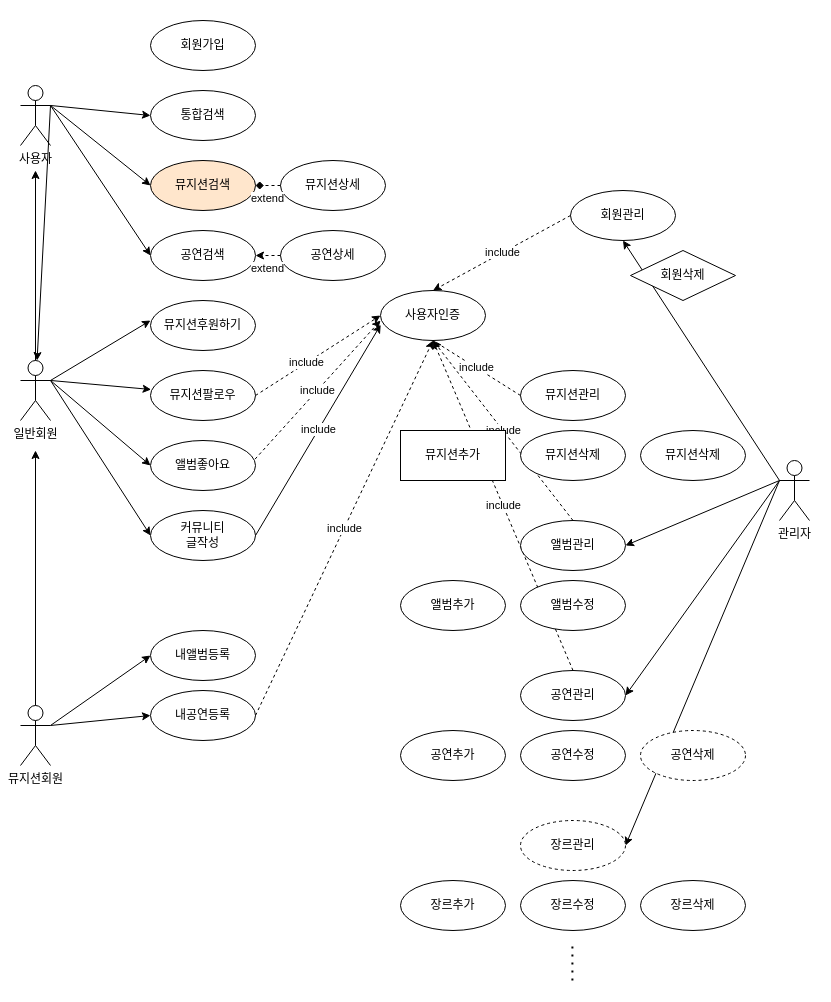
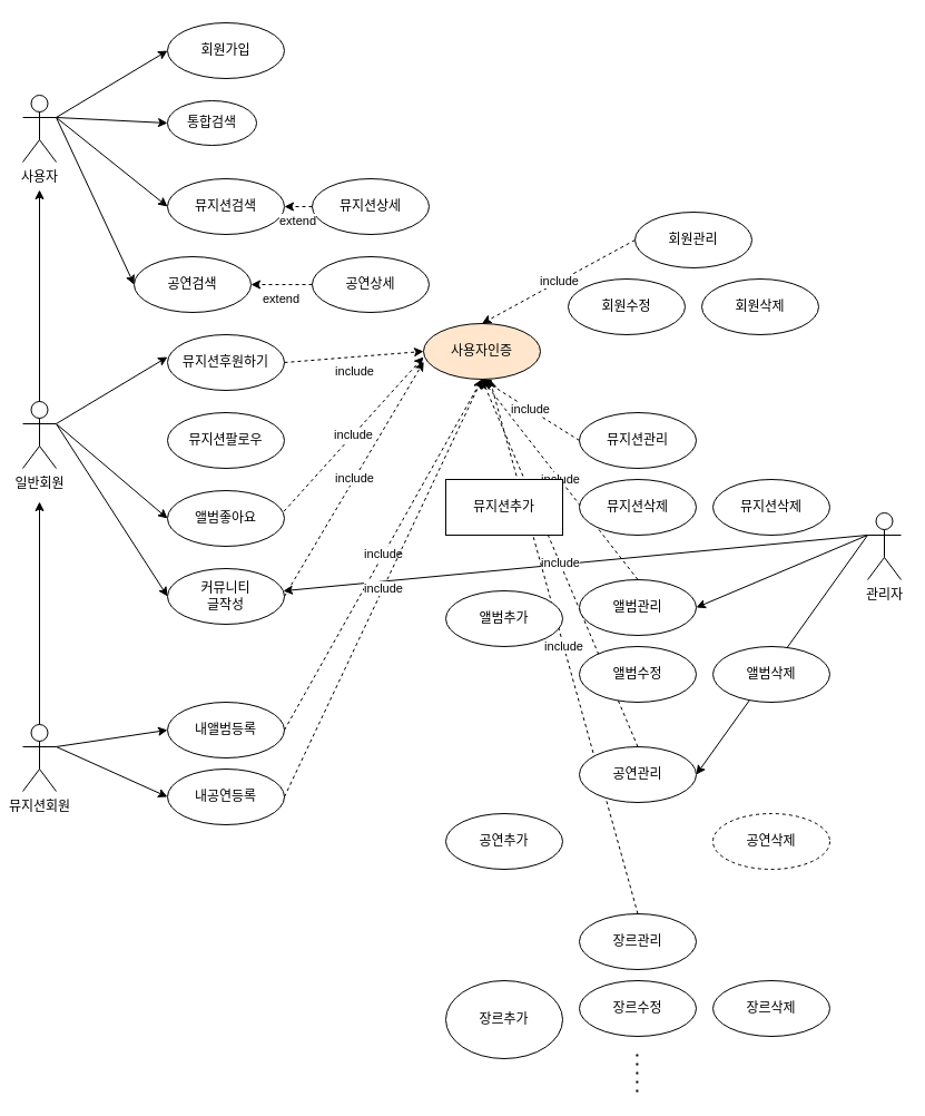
- <mxCell id="14" value="통합검색" style="ellipse;whiteSpace=wrap;html=1;" vertex="1" parent="1"><mxGeometry x="150" y="90" width="105" height="50" as="geometry" /></mxCell>
+ <mxCell id="14" value="통합검색" style="ellipse;whiteSpace=wrap;html=1;" vertex="1" parent="1"><mxGeometry x="150" y="90" width="80" height="40" as="geometry" /></mxCell>
- <mxCell id="16" value="뮤지션검색&lt;br&gt;" style="ellipse;whiteSpace=wrap;html=1;fillColor=#ffe6cc;" vertex="1" parent="1"><mxGeometry x="150" y="160" width="105" height="50" as="geometry" /></mxCell>
+ <mxCell id="16" value="뮤지션검색&lt;br&gt;" style="ellipse;whiteSpace=wrap;html=1;" vertex="1" parent="1"><mxGeometry x="150" y="160" width="105" height="50" as="geometry" /></mxCell>
- <mxCell id="30" value="extend" style="endArrow=diamond;html=1;rounded=0;exitX=0;exitY=0.5;exitDx=0;exitDy=0;entryX=1;entryY=0.5;entryDx=0;entryDy=0;dashed=1;labelPosition=center;verticalLabelPosition=bottom;align=center;verticalAlign=top;" edge="1" parent="1" source="17" target="16"><mxGeometry width="50" height="50" relative="1" as="geometry"><mxPoint x="400" y="370" as="sourcePoint" /><mxPoint x="450" y="320" as="targetPoint" /></mxGeometry></mxCell>
+ <mxCell id="30" value="extend" style="endArrow=classic;html=1;rounded=0;exitX=0;exitY=0.5;exitDx=0;exitDy=0;entryX=1;entryY=0.5;entryDx=0;entryDy=0;dashed=1;labelPosition=center;verticalLabelPosition=bottom;align=center;verticalAlign=top;" edge="1" parent="1" source="17" target="16"><mxGeometry width="50" height="50" relative="1" as="geometry"><mxPoint x="400" y="370" as="sourcePoint" /><mxPoint x="450" y="320" as="targetPoint" /></mxGeometry></mxCell>
- <mxCell id="26" value="" style="endArrow=classic;html=1;rounded=0;exitX=1;exitY=0.333;exitDx=0;exitDy=0;exitPerimeter=0;" edge="1" parent="1" source="9" target="11"><mxGeometry width="50" height="50" relative="1" as="geometry"><mxPoint x="400" y="370" as="sourcePoint" /><mxPoint x="450" y="320" as="targetPoint" /></mxGeometry></mxCell>
+ <mxCell id="26" value="" style="endArrow=classic;html=1;rounded=0;exitX=1;exitY=0.333;exitDx=0;exitDy=0;exitPerimeter=0;entryX=0;entryY=0.5;entryDx=0;entryDy=0;" edge="1" parent="1" source="9" target="13"><mxGeometry width="50" height="50" relative="1" as="geometry"><mxPoint x="400" y="370" as="sourcePoint" /><mxPoint x="450" y="320" as="targetPoint" /></mxGeometry></mxCell>
- <mxCell id="18" value="공연검색" style="ellipse;whiteSpace=wrap;html=1;" vertex="1" parent="1"><mxGeometry x="150" y="230" width="105" height="50" as="geometry" /></mxCell>
+ <mxCell id="18" value="공연검색" style="ellipse;whiteSpace=wrap;html=1;" vertex="1" parent="1"><mxGeometry x="120" y="230" width="105" height="50" as="geometry" /></mxCell>
+ <mxCell id="46" value="회원수정" style="ellipse;whiteSpace=wrap;html=1;" vertex="1" parent="1"><mxGeometry x="510" y="250" width="105" height="50" as="geometry" /></mxCell>
- <mxCell id="47" value="회원삭제" style="rhombus;whiteSpace=wrap;html=1;" vertex="1" parent="1"><mxGeometry x="630" y="250" width="105" height="50" as="geometry" /></mxCell>
+ <mxCell id="47" value="회원삭제" style="ellipse;whiteSpace=wrap;html=1;" vertex="1" parent="1"><mxGeometry x="630" y="250" width="105" height="50" as="geometry" /></mxCell>
- <mxCell id="15" value="사용자인증" style="ellipse;whiteSpace=wrap;html=1;" vertex="1" parent="1"><mxGeometry x="380" y="290" width="105" height="50" as="geometry" /></mxCell>
+ <mxCell id="15" value="사용자인증" style="ellipse;whiteSpace=wrap;html=1;fillColor=#ffe6cc;" vertex="1" parent="1"><mxGeometry x="380" y="290" width="105" height="50" as="geometry" /></mxCell>
+ <mxCell id="38" value="include" style="endArrow=classic;html=1;rounded=0;exitX=1;exitY=0.5;exitDx=0;exitDy=0;entryX=0;entryY=0.5;entryDx=0;entryDy=0;labelPosition=center;verticalLabelPosition=bottom;align=center;verticalAlign=top;dashed=1;" edge="1" parent="1" source="20" target="15"><mxGeometry width="50" height="50" relative="1" as="geometry"><mxPoint x="400" y="290" as="sourcePoint" /><mxPoint x="450" y="240" as="targetPoint" /></mxGeometry></mxCell>
- <mxCell id="66" value="include" style="endArrow=none;html=1;rounded=0;exitX=0;exitY=0.5;exitDx=0;exitDy=0;entryX=0.5;entryY=1;entryDx=0;entryDy=0;dashed=1;" edge="1" parent="1" source="48" target="15"><mxGeometry width="50" height="50" relative="1" as="geometry"><mxPoint x="320" y="650" as="sourcePoint" /><mxPoint x="370" y="600" as="targetPoint" /></mxGeometry></mxCell>
+ <mxCell id="66" value="include" style="endArrow=classic;html=1;rounded=0;exitX=0;exitY=0.5;exitDx=0;exitDy=0;entryX=0.5;entryY=1;entryDx=0;entryDy=0;dashed=1;" edge="1" parent="1" source="48" target="15"><mxGeometry width="50" height="50" relative="1" as="geometry"><mxPoint x="320" y="650" as="sourcePoint" /><mxPoint x="370" y="600" as="targetPoint" /></mxGeometry></mxCell>
- <mxCell id="39" value="" style="endArrow=classic;html=1;rounded=0;exitX=1;exitY=0.5;exitDx=0;exitDy=0;entryX=0;entryY=0.5;entryDx=0;entryDy=0;dashed=1;" edge="1" parent="1" source="21" target="15"><mxGeometry width="50" height="50" relative="1" as="geometry"><mxPoint x="400" y="290" as="sourcePoint" /><mxPoint x="450" y="240" as="targetPoint" /></mxGeometry></mxCell>
- <mxCell id="40" value="include" style="edgeLabel;html=1;align=center;verticalAlign=middle;resizable=0;points=[];labelPosition=center;verticalLabelPosition=middle;" vertex="1" connectable="0" parent="39"><mxGeometry x="-0.176" y="1" relative="1" as="geometry"><mxPoint as="offset" /></mxGeometry></mxCell>
- <mxCell id="44" value="include" style="endArrow=classic;html=1;rounded=0;exitX=1;exitY=0.5;exitDx=0;exitDy=0;entryX=0.5;entryY=1;entryDx=0;entryDy=0;dashed=1;" edge="1" parent="1" source="25" target="15"><mxGeometry width="50" height="50" relative="1" as="geometry"><mxPoint x="400" y="450" as="sourcePoint" /><mxPoint x="450" y="400" as="targetPoint" /></mxGeometry></mxCell>
+ <mxCell id="44" value="include" style="endArrow=open;html=1;rounded=0;exitX=1;exitY=0.5;exitDx=0;exitDy=0;entryX=0.5;entryY=1;entryDx=0;entryDy=0;dashed=1;" edge="1" parent="1" source="25" target="15"><mxGeometry width="50" height="50" relative="1" as="geometry"><mxPoint x="400" y="450" as="sourcePoint" /><mxPoint x="450" y="400" as="targetPoint" /></mxGeometry></mxCell>
- <mxCell id="2" value="" style="endArrow=classic;html=1;rounded=0;exitX=0;exitY=0.333;exitDx=0;exitDy=0;exitPerimeter=0;entryX=0.5;entryY=1;entryDx=0;entryDy=0;" edge="1" parent="1" source="10" target="45"><mxGeometry width="50" height="50" relative="1" as="geometry"><mxPoint x="320" y="530" as="sourcePoint" /><mxPoint x="370" y="480" as="targetPoint" /></mxGeometry></mxCell>
- <mxCell id="33" value="" style="endArrow=classic;html=1;rounded=0;exitX=1;exitY=0.333;exitDx=0;exitDy=0;exitPerimeter=0;entryX=0.006;entryY=0.38;entryDx=0;entryDy=0;entryPerimeter=0;" edge="1" parent="1" source="11" target="21"><mxGeometry width="50" height="50" relative="1" as="geometry"><mxPoint x="400" y="370" as="sourcePoint" /><mxPoint x="450" y="320" as="targetPoint" /></mxGeometry></mxCell>
+ <mxCell id="43" value="include" style="endArrow=classic;html=1;rounded=0;exitX=1;exitY=0.5;exitDx=0;exitDy=0;entryX=0.5;entryY=1;entryDx=0;entryDy=0;dashed=1;" edge="1" parent="1" source="24" target="15"><mxGeometry width="50" height="50" relative="1" as="geometry"><mxPoint x="400" y="450" as="sourcePoint" /><mxPoint x="450" y="400" as="targetPoint" /></mxGeometry></mxCell>
- <mxCell id="42" value="include" style="endArrow=classic;html=1;rounded=0;entryX=0.002;entryY=0.684;entryDx=0;entryDy=0;entryPerimeter=0;exitX=1;exitY=0.5;exitDx=0;exitDy=0;labelPosition=center;verticalLabelPosition=middle;align=center;verticalAlign=middle;dashed=0;" edge="1" parent="1" source="23" target="15"><mxGeometry width="50" height="50" relative="1" as="geometry"><mxPoint x="260" y="530" as="sourcePoint" /><mxPoint x="450" y="400" as="targetPoint" /></mxGeometry></mxCell>
+ <mxCell id="42" value="include" style="endArrow=classic;html=1;rounded=0;entryX=0.002;entryY=0.684;entryDx=0;entryDy=0;entryPerimeter=0;exitX=1;exitY=0.5;exitDx=0;exitDy=0;labelPosition=center;verticalLabelPosition=middle;align=center;verticalAlign=middle;dashed=1;" edge="1" parent="1" source="23" target="15"><mxGeometry width="50" height="50" relative="1" as="geometry"><mxPoint x="260" y="530" as="sourcePoint" /><mxPoint x="450" y="400" as="targetPoint" /></mxGeometry></mxCell>
- <mxCell id="53" value="앨범추가" style="ellipse;whiteSpace=wrap;html=1;" vertex="1" parent="1"><mxGeometry x="400" y="580" width="105" height="50" as="geometry" /></mxCell>
+ <mxCell id="53" value="앨범추가" style="ellipse;whiteSpace=wrap;html=1;" vertex="1" parent="1"><mxGeometry x="400" y="530" width="105" height="50" as="geometry" /></mxCell>
+ <mxCell id="55" value="앨범삭제" style="ellipse;whiteSpace=wrap;html=1;" vertex="1" parent="1"><mxGeometry x="640" y="580" width="105" height="50" as="geometry" /></mxCell>
- <mxCell id="5" value="" style="endArrow=classic;html=1;rounded=0;exitX=0;exitY=0.333;exitDx=0;exitDy=0;exitPerimeter=0;entryX=1;entryY=0.5;entryDx=0;entryDy=0;" edge="1" parent="1" source="10" target="60"><mxGeometry width="50" height="50" relative="1" as="geometry"><mxPoint x="320" y="530" as="sourcePoint" /><mxPoint x="370" y="480" as="targetPoint" /></mxGeometry></mxCell>
+ <mxCell id="5" value="" style="endArrow=classic;html=1;rounded=0;exitX=0;exitY=0.333;exitDx=0;exitDy=0;exitPerimeter=0;" edge="1" parent="1" source="10" target="23"><mxGeometry width="50" height="50" relative="1" as="geometry"><mxPoint x="320" y="530" as="sourcePoint" /><mxPoint x="370" y="480" as="targetPoint" /></mxGeometry></mxCell>
+ <mxCell id="8" value="include" style="endArrow=classic;html=1;rounded=0;exitX=0.5;exitY=0;exitDx=0;exitDy=0;dashed=1;" edge="1" parent="1" source="60" target="15"><mxGeometry width="50" height="50" relative="1" as="geometry"><mxPoint x="320" y="650" as="sourcePoint" /><mxPoint x="370" y="600" as="targetPoint" /></mxGeometry></mxCell>
- <mxCell id="12" value="뮤지션회원" style="shape=umlActor;verticalLabelPosition=bottom;verticalAlign=top;html=1;outlineConnect=0;" vertex="1" parent="1"><mxGeometry x="20" y="705" width="30" height="60" as="geometry" /></mxCell>
+ <mxCell id="12" value="뮤지션회원" style="shape=umlActor;verticalLabelPosition=bottom;verticalAlign=top;html=1;outlineConnect=0;" vertex="1" parent="1"><mxGeometry x="20" y="650" width="30" height="60" as="geometry" /></mxCell>
- <mxCell id="58" value="공연수정" style="ellipse;whiteSpace=wrap;html=1;" vertex="1" parent="1"><mxGeometry x="520" y="730" width="105" height="50" as="geometry" /></mxCell>
- <mxCell id="60" value="장르관리" style="ellipse;whiteSpace=wrap;html=1;dashed=1;" vertex="1" parent="1"><mxGeometry x="520" y="820" width="105" height="50" as="geometry" /></mxCell>
+ <mxCell id="60" value="장르관리" style="ellipse;whiteSpace=wrap;html=1;" vertex="1" parent="1"><mxGeometry x="520" y="820" width="105" height="50" as="geometry" /></mxCell>
- <mxCell id="61" value="장르추가" style="ellipse;whiteSpace=wrap;html=1;" vertex="1" parent="1"><mxGeometry x="400" y="880" width="105" height="50" as="geometry" /></mxCell>
+ <mxCell id="61" value="장르추가" style="ellipse;whiteSpace=wrap;html=1;" vertex="1" parent="1"><mxGeometry x="400" y="880" width="105" height="70" as="geometry" /></mxCell>
